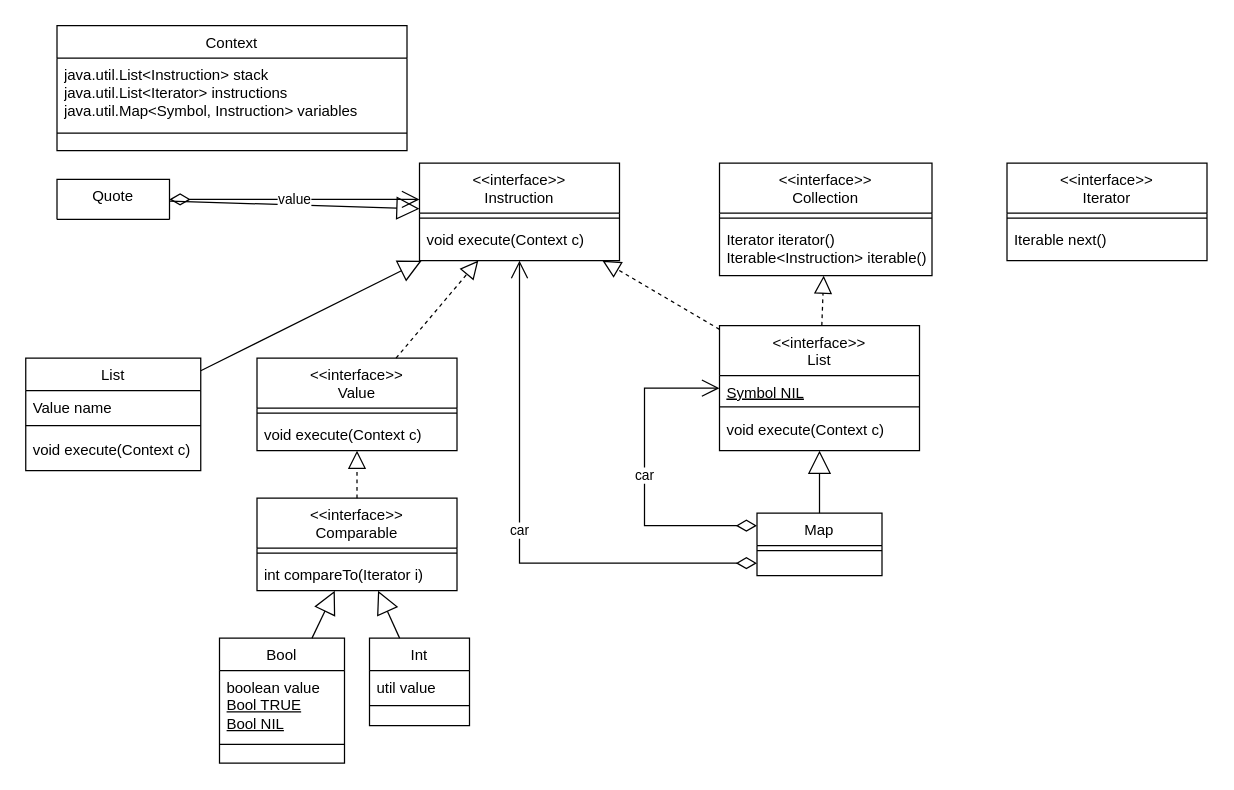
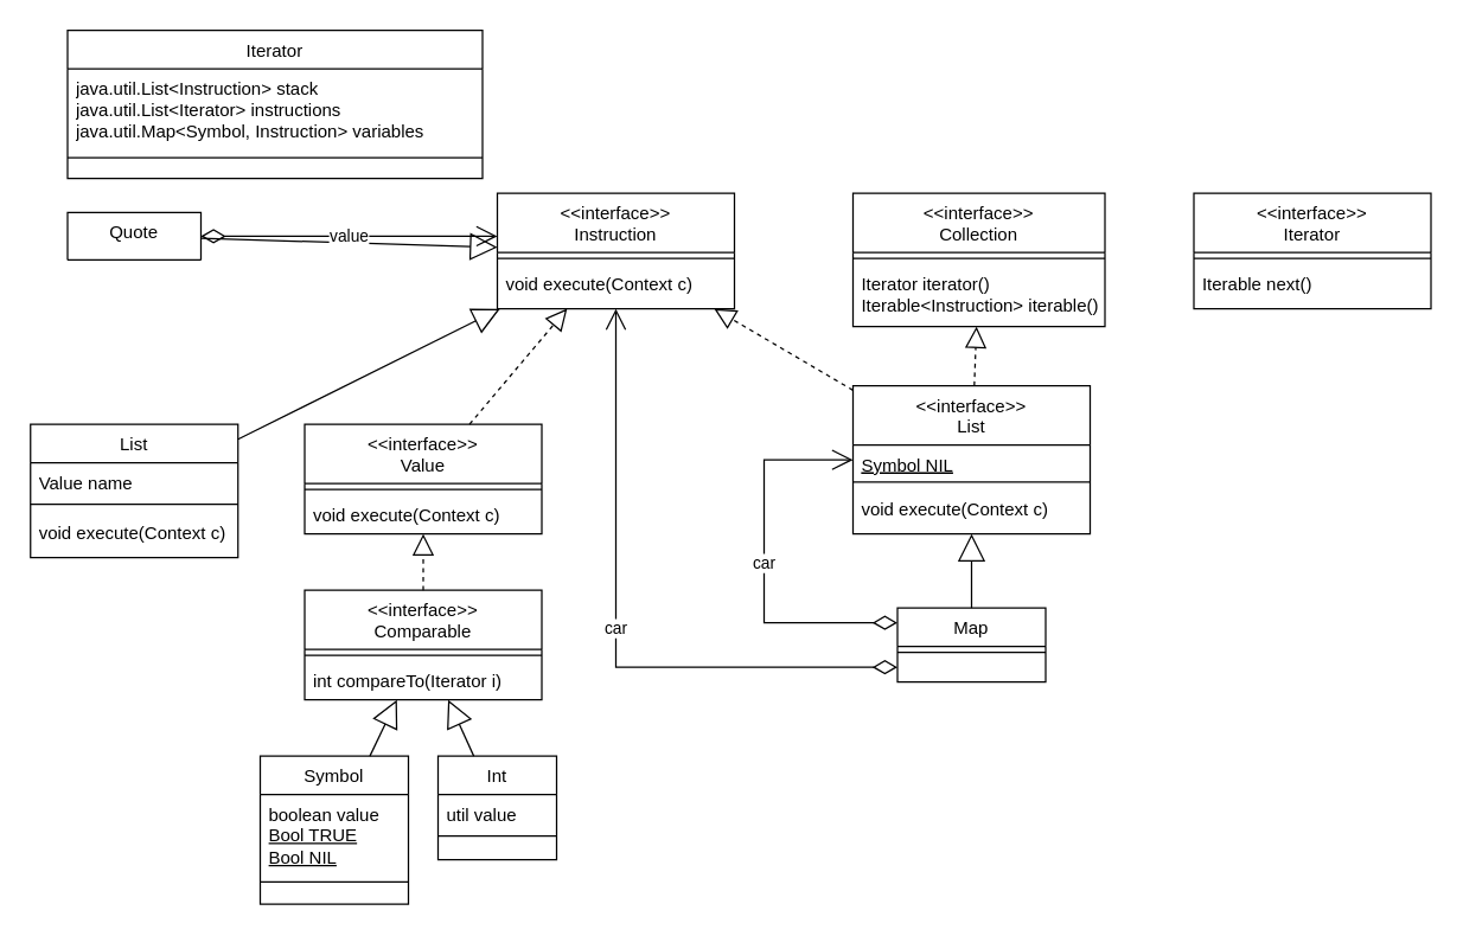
- <mxCell id="37" value="Context" style="swimlane;fontStyle=0;align=center;verticalAlign=top;childLayout=stackLayout;horizontal=1;startSize=26;horizontalStack=0;resizeParent=1;resizeLast=0;collapsible=1;marginBottom=0;rounded=0;shadow=0;strokeWidth=1;" vertex="1" parent="1"><mxGeometry x="45" y="20" width="280" height="100" as="geometry"><mxRectangle x="340" y="380" width="170" height="26" as="alternateBounds" /></mxGeometry></mxCell>
+ <mxCell id="37" value="Iterator" style="swimlane;fontStyle=0;align=center;verticalAlign=top;childLayout=stackLayout;horizontal=1;startSize=26;horizontalStack=0;resizeParent=1;resizeLast=0;collapsible=1;marginBottom=0;rounded=0;shadow=0;strokeWidth=1;" vertex="1" parent="1"><mxGeometry x="45" y="20" width="280" height="100" as="geometry"><mxRectangle x="340" y="380" width="170" height="26" as="alternateBounds" /></mxGeometry></mxCell>
- <mxCell id="33" value="Bool" style="swimlane;fontStyle=0;align=center;verticalAlign=top;childLayout=stackLayout;horizontal=1;startSize=26;horizontalStack=0;resizeParent=1;resizeLast=0;collapsible=1;marginBottom=0;rounded=0;shadow=0;strokeWidth=1;" vertex="1" parent="1"><mxGeometry x="175" y="510" width="100" height="100" as="geometry"><mxRectangle x="340" y="380" width="170" height="26" as="alternateBounds" /></mxGeometry></mxCell>
+ <mxCell id="33" value="Symbol" style="swimlane;fontStyle=0;align=center;verticalAlign=top;childLayout=stackLayout;horizontal=1;startSize=26;horizontalStack=0;resizeParent=1;resizeLast=0;collapsible=1;marginBottom=0;rounded=0;shadow=0;strokeWidth=1;" vertex="1" parent="1"><mxGeometry x="175" y="510" width="100" height="100" as="geometry"><mxRectangle x="340" y="380" width="170" height="26" as="alternateBounds" /></mxGeometry></mxCell>
